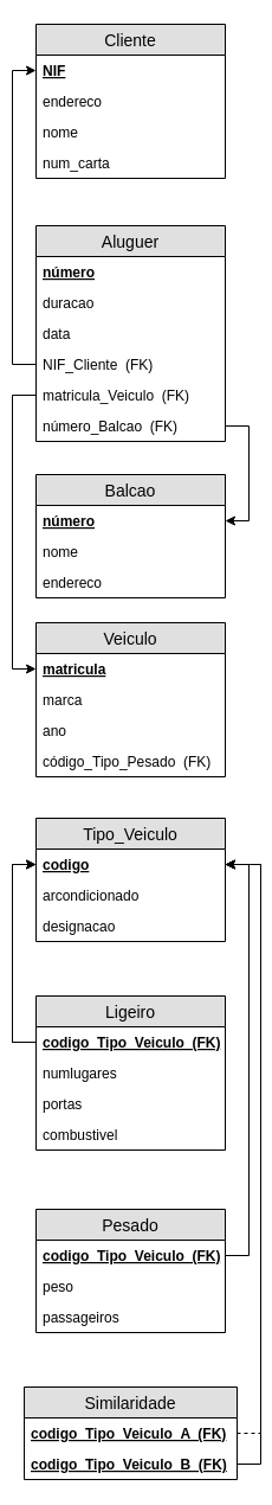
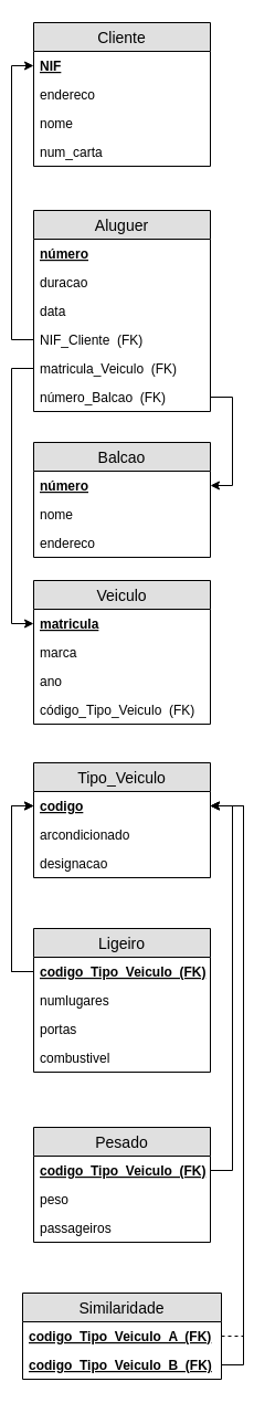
- <mxCell id="22" value="código_Tipo_Pesado  (FK)" style="text;strokeColor=none;fillColor=none;spacingLeft=4;spacingRight=4;overflow=hidden;rotatable=0;points=[[0,0.5],[1,0.5]];portConstraint=eastwest;fontSize=12;" parent="18" vertex="1"><mxGeometry y="104" width="160" height="26" as="geometry" /></mxCell>
+ <mxCell id="22" value="código_Tipo_Veiculo  (FK)" style="text;strokeColor=none;fillColor=none;spacingLeft=4;spacingRight=4;overflow=hidden;rotatable=0;points=[[0,0.5],[1,0.5]];portConstraint=eastwest;fontSize=12;" parent="18" vertex="1"><mxGeometry y="104" width="160" height="26" as="geometry" /></mxCell>
